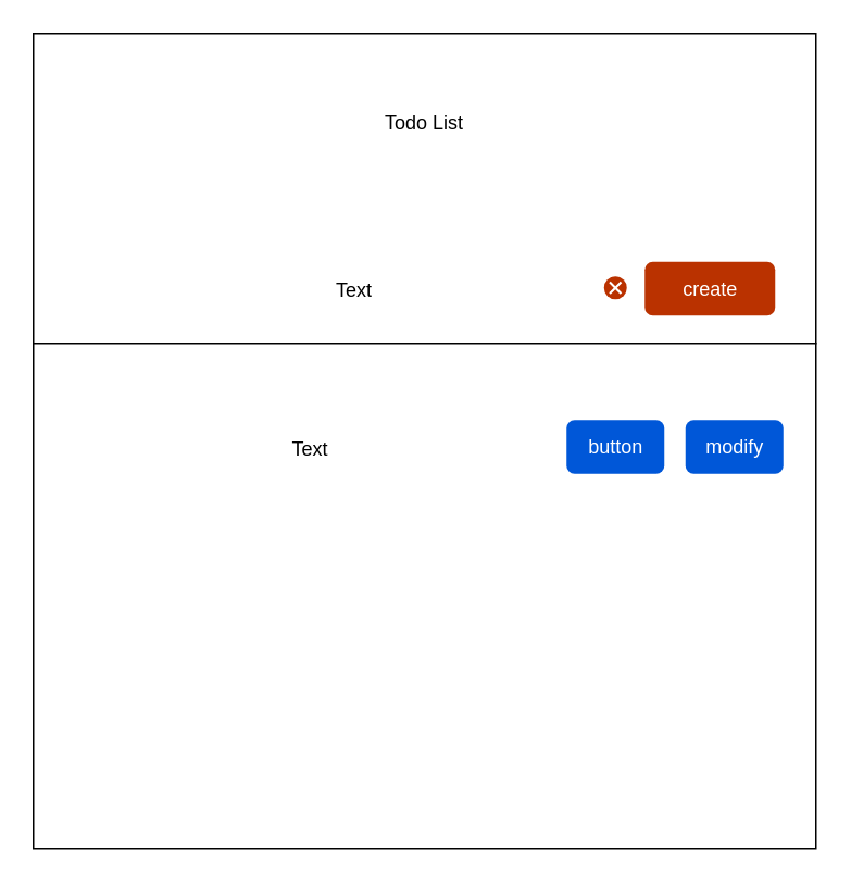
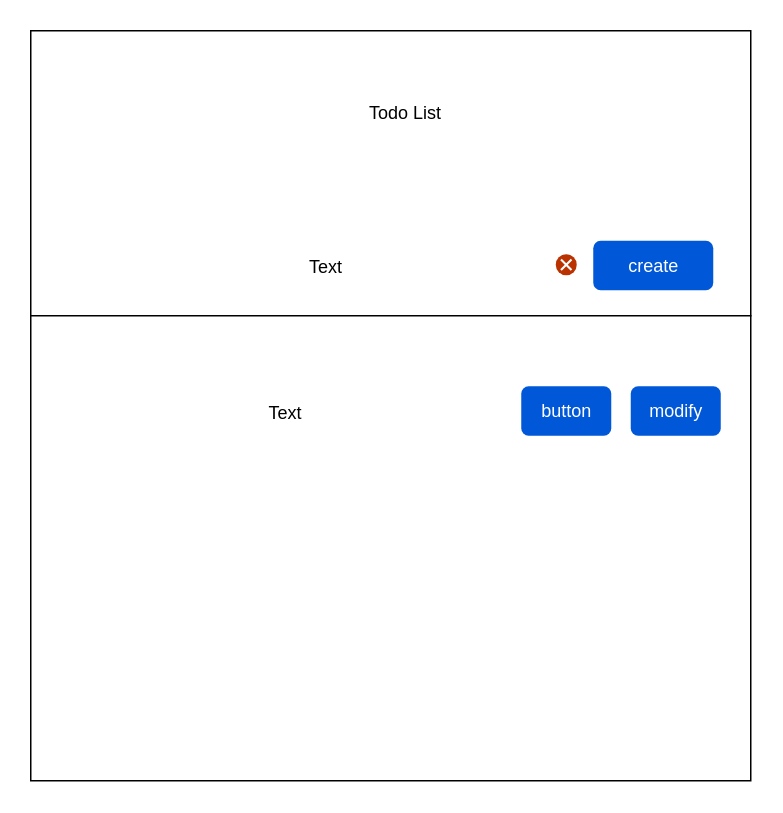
- <mxCell id="4" value="Todo List" style="text;html=1;strokeColor=none;fillColor=none;align=center;verticalAlign=middle;whiteSpace=wrap;rounded=0;" vertex="1" parent="1"><mxGeometry x="160" y="40" width="200" height="70" as="geometry" /></mxCell>
+ <mxCell id="4" value="Todo List" style="text;html=1;strokeColor=none;fillColor=none;align=center;verticalAlign=middle;whiteSpace=wrap;rounded=0;" vertex="1" parent="1"><mxGeometry x="170" y="40" width="200" height="70" as="geometry" /></mxCell>
- <mxCell id="5" value="create" style="rounded=1;fillColor=#ba3200;align=center;strokeColor=none;html=1;fontColor=#ffffff;fontSize=12;sketch=0;" vertex="1" parent="1"><mxGeometry x="395" y="160" width="80" height="33" as="geometry" /></mxCell>
+ <mxCell id="5" value="create" style="rounded=1;fillColor=#0057D8;align=center;strokeColor=none;html=1;fontColor=#ffffff;fontSize=12;sketch=0;" vertex="1" parent="1"><mxGeometry x="395" y="160" width="80" height="33" as="geometry" /></mxCell>
